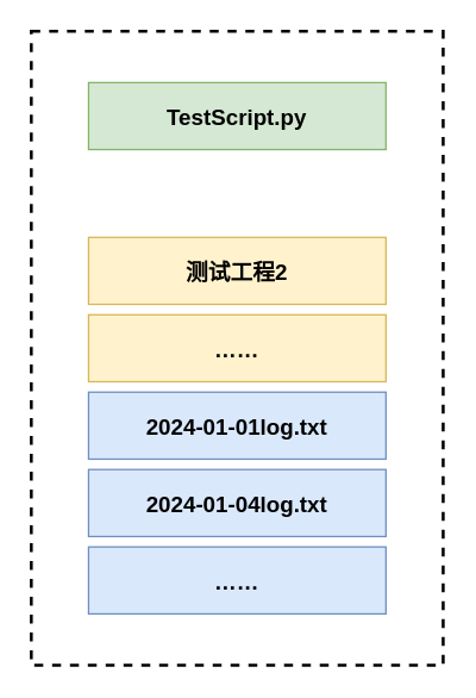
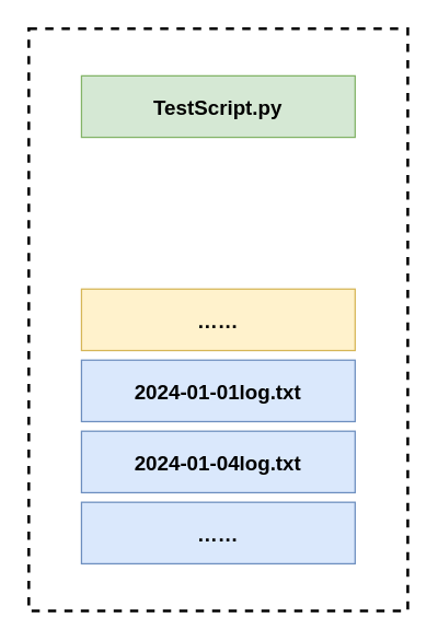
- <mxCell id="4" value="测试工程2" style="rounded=0;whiteSpace=wrap;html=1;fontSize=15;fontStyle=1;fillColor=#fff2cc;strokeColor=#d6b656;" vertex="1" parent="1"><mxGeometry x="59" y="159" width="200" height="45" as="geometry" /></mxCell>
